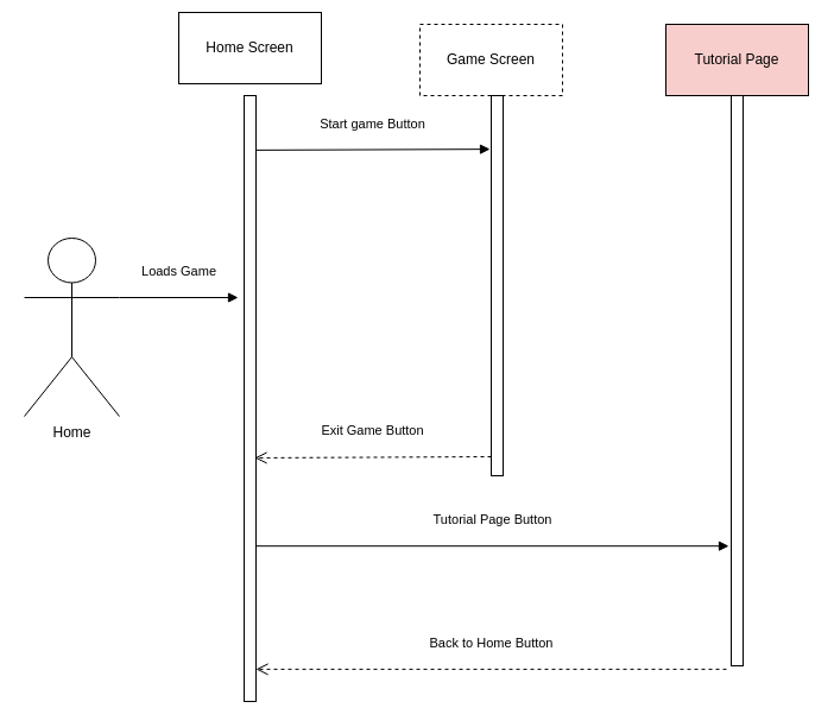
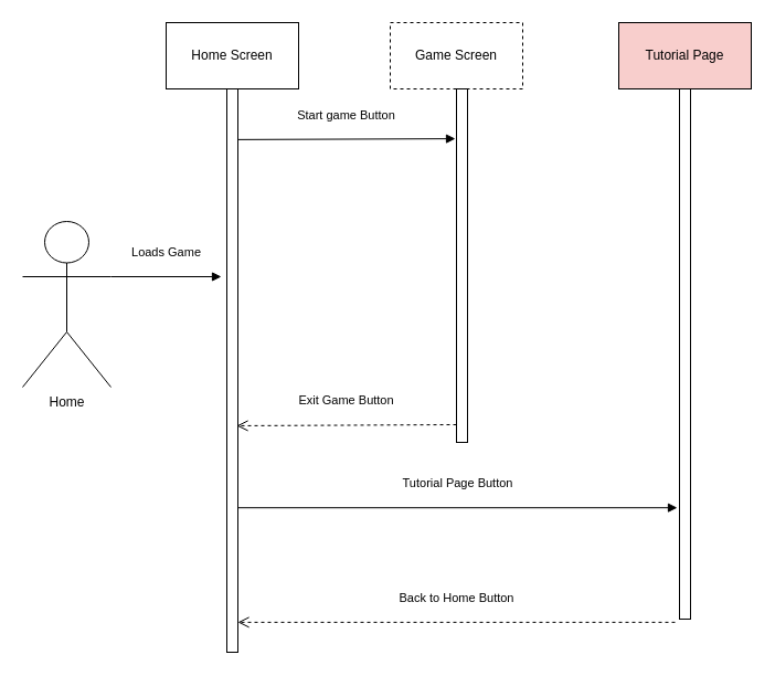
- <mxCell id="3" value="Home Screen" style="rounded=0;whiteSpace=wrap;html=1;" vertex="1" parent="1"><mxGeometry x="150" y="10" width="120" height="60" as="geometry" /></mxCell>
+ <mxCell id="3" value="Home Screen" style="rounded=0;whiteSpace=wrap;html=1;" vertex="1" parent="1"><mxGeometry x="150" y="20" width="120" height="60" as="geometry" /></mxCell>
